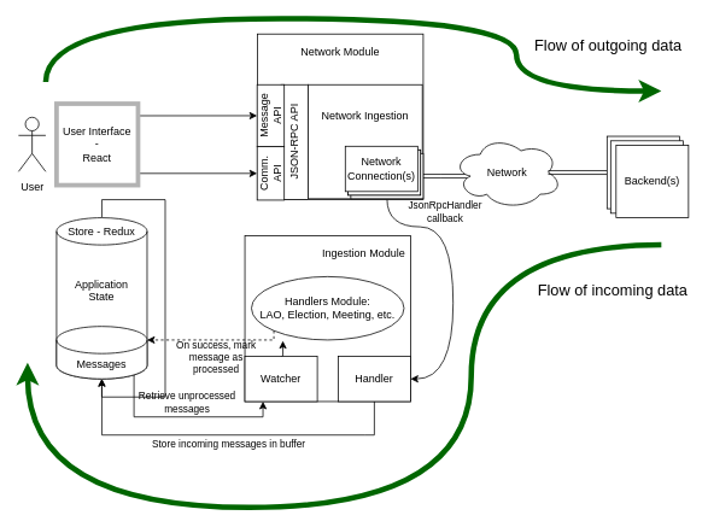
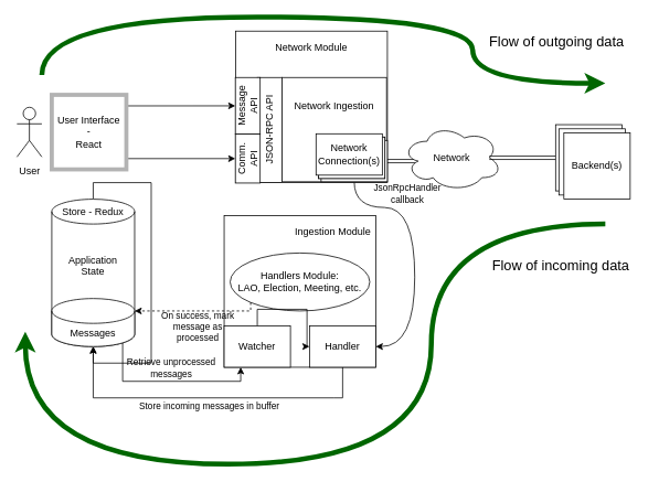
- <mxCell id="7" value="Network" style="ellipse;shape=cloud;whiteSpace=wrap;html=1;" parent="1" vertex="1"><mxGeometry x="500" y="150" width="120" height="80" as="geometry" /></mxCell>
+ <mxCell id="7" value="Network" style="ellipse;shape=cloud;whiteSpace=wrap;html=1;" parent="1" vertex="1"><mxGeometry x="485" y="150" width="120" height="80" as="geometry" /></mxCell>
- <mxCell id="32" style="edgeStyle=orthogonalEdgeStyle;rounded=0;orthogonalLoop=1;jettySize=auto;html=1;exitX=0.5;exitY=0;exitDx=0;exitDy=0;entryX=0.206;entryY=1.014;entryDx=0;entryDy=0;entryPerimeter=0;" edge="1" parent="1" source="35" target="19"><mxGeometry relative="1" as="geometry" /></mxCell>
+ <mxCell id="32" style="edgeStyle=orthogonalEdgeStyle;rounded=0;orthogonalLoop=1;jettySize=auto;html=1;exitX=0.5;exitY=0;exitDx=0;exitDy=0;" edge="1" parent="1" source="35" target="18"><mxGeometry relative="1" as="geometry" /></mxCell>
